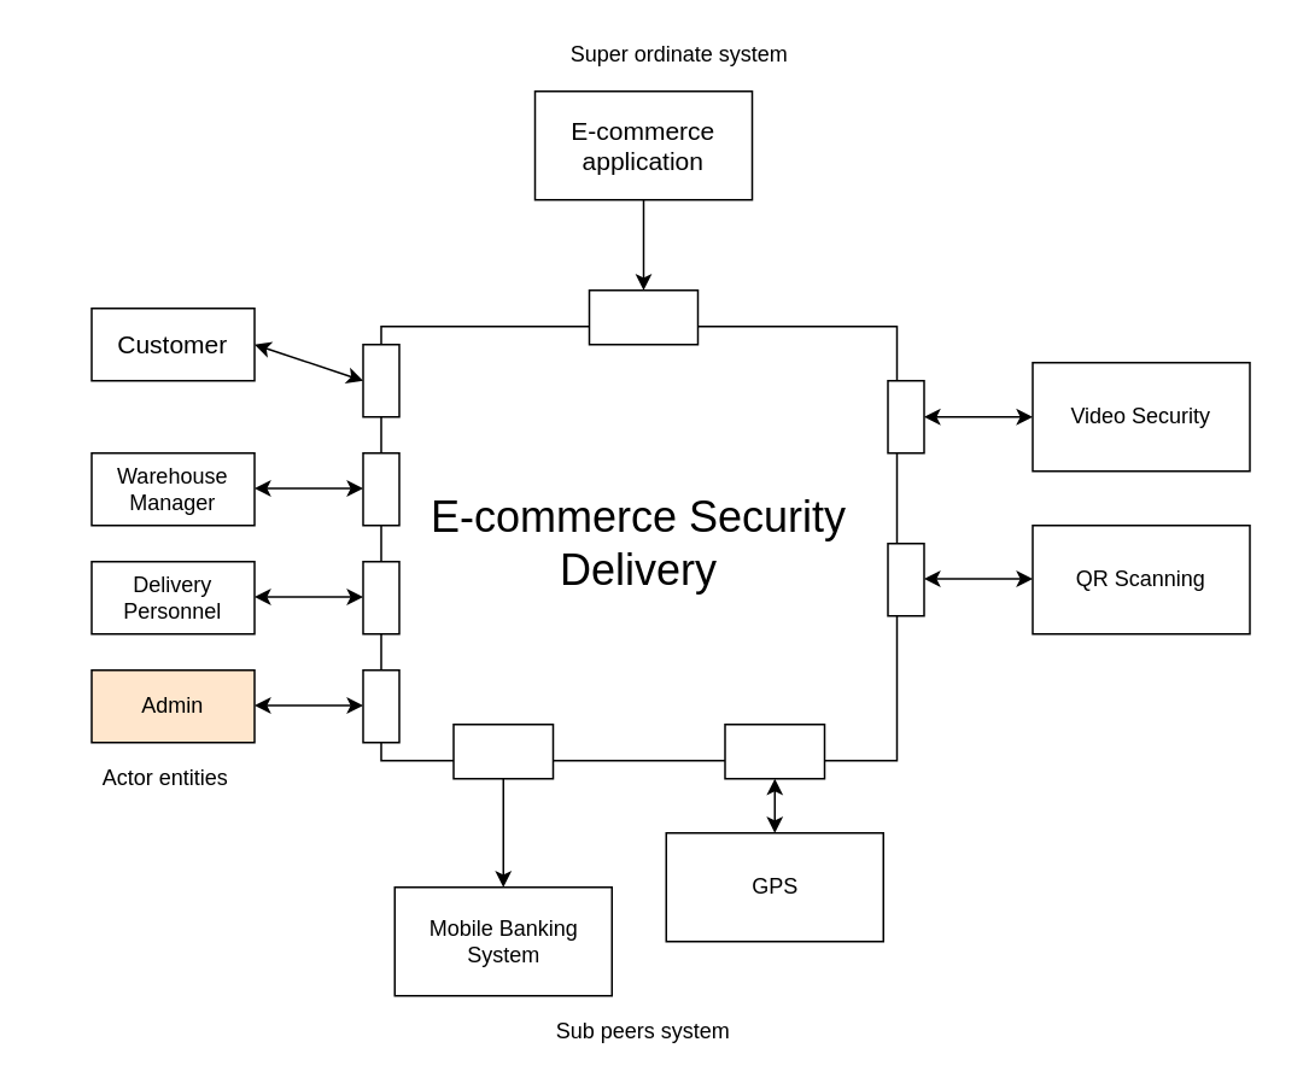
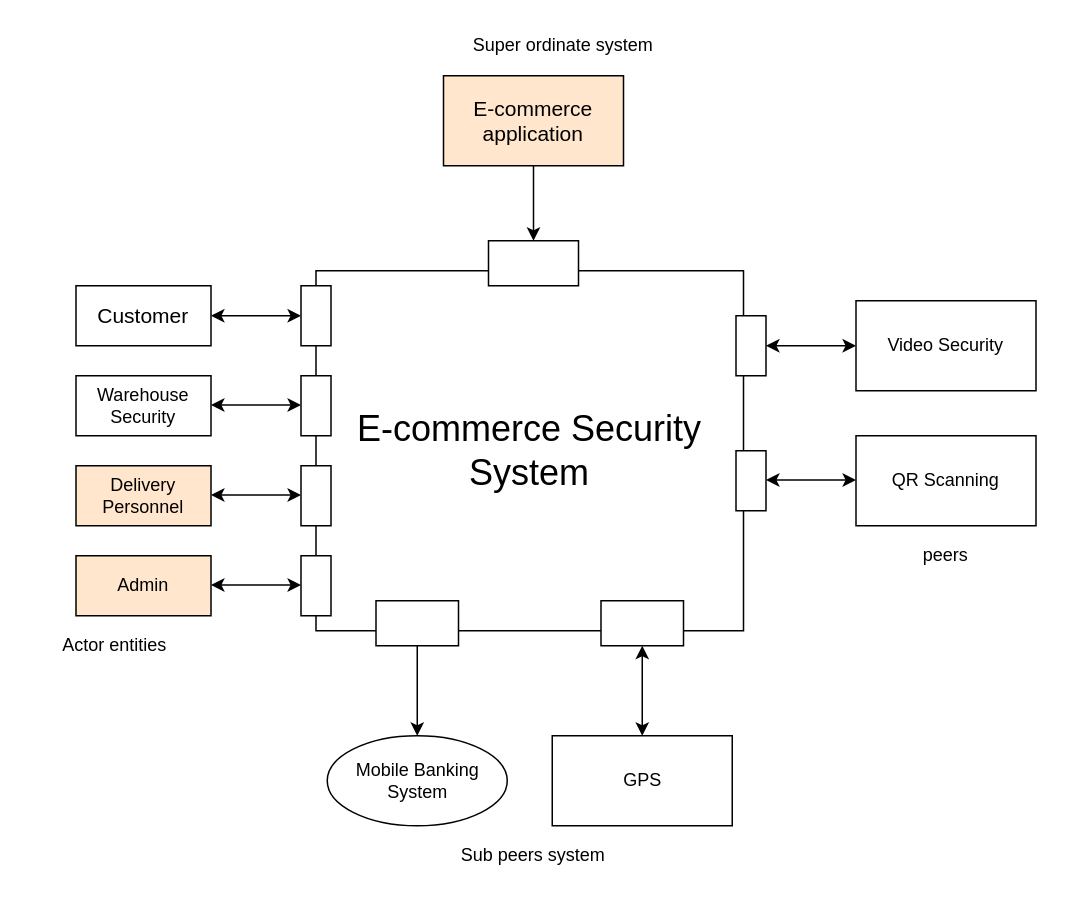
- <mxCell id="5" value="&lt;font style=&quot;font-size: 14px&quot;&gt;E-commerce application&lt;br&gt;&lt;/font&gt;" style="rounded=0;whiteSpace=wrap;html=1;" vertex="1" parent="1"><mxGeometry x="295" y="50" width="120" height="60" as="geometry" /></mxCell>
+ <mxCell id="5" value="&lt;font style=&quot;font-size: 14px&quot;&gt;E-commerce application&lt;br&gt;&lt;/font&gt;" style="rounded=0;whiteSpace=wrap;html=1;fillColor=#ffe6cc;" vertex="1" parent="1"><mxGeometry x="295" y="50" width="120" height="60" as="geometry" /></mxCell>
- <mxCell id="9" value="&lt;font style=&quot;font-size: 14px&quot;&gt;Customer&lt;/font&gt;" style="rounded=0;whiteSpace=wrap;html=1;" vertex="1" parent="1"><mxGeometry x="50" y="170" width="90" height="40" as="geometry" /></mxCell>
+ <mxCell id="9" value="&lt;font style=&quot;font-size: 14px&quot;&gt;Customer&lt;/font&gt;" style="rounded=0;whiteSpace=wrap;html=1;" vertex="1" parent="1"><mxGeometry x="50" y="190" width="90" height="40" as="geometry" /></mxCell>
- <mxCell id="11" value="Warehouse Manager" style="rounded=0;whiteSpace=wrap;html=1;" vertex="1" parent="1"><mxGeometry x="50" y="250" width="90" height="40" as="geometry" /></mxCell>
+ <mxCell id="11" value="Warehouse Security" style="rounded=0;whiteSpace=wrap;html=1;" vertex="1" parent="1"><mxGeometry x="50" y="250" width="90" height="40" as="geometry" /></mxCell>
- <mxCell id="2" value="&lt;font style=&quot;font-size: 24px&quot;&gt;E-commerce Security Delivery&lt;/font&gt;" style="rounded=0;whiteSpace=wrap;html=1;" vertex="1" parent="1"><mxGeometry x="210" y="180" width="285" height="240" as="geometry" /></mxCell>
+ <mxCell id="2" value="&lt;font style=&quot;font-size: 24px&quot;&gt;E-commerce Security System&lt;/font&gt;" style="rounded=0;whiteSpace=wrap;html=1;" vertex="1" parent="1"><mxGeometry x="210" y="180" width="285" height="240" as="geometry" /></mxCell>
- <mxCell id="13" value="Delivery Personnel" style="rounded=0;whiteSpace=wrap;html=1;" vertex="1" parent="1"><mxGeometry x="50" y="310" width="90" height="40" as="geometry" /></mxCell>
+ <mxCell id="13" value="Delivery Personnel" style="rounded=0;whiteSpace=wrap;html=1;fillColor=#ffe6cc;" vertex="1" parent="1"><mxGeometry x="50" y="310" width="90" height="40" as="geometry" /></mxCell>
+ <mxCell id="29" value="peers" style="text;html=1;strokeColor=none;fillColor=none;align=center;verticalAlign=middle;whiteSpace=wrap;rounded=0;" vertex="1" parent="1"><mxGeometry x="559" y="360" width="142" height="20" as="geometry" /></mxCell>
- <mxCell id="30" value="Actor entities" style="text;html=1;strokeColor=none;fillColor=none;align=center;verticalAlign=middle;whiteSpace=wrap;rounded=0;" vertex="1" parent="1"><mxGeometry x="20" y="420" width="142" height="20" as="geometry" /></mxCell>
+ <mxCell id="30" value="Actor entities" style="text;html=1;strokeColor=none;fillColor=none;align=center;verticalAlign=middle;whiteSpace=wrap;rounded=0;" vertex="1" parent="1"><mxGeometry x="5" y="420" width="142" height="20" as="geometry" /></mxCell>
- <mxCell id="23" value="GPS" style="rounded=0;whiteSpace=wrap;html=1;" vertex="1" parent="1"><mxGeometry x="367.5" y="460" width="120" height="60" as="geometry" /></mxCell>
+ <mxCell id="23" value="GPS" style="rounded=0;whiteSpace=wrap;html=1;" vertex="1" parent="1"><mxGeometry x="367.5" y="490" width="120" height="60" as="geometry" /></mxCell>
- <mxCell id="17" value="Mobile Banking System" style="rounded=0;whiteSpace=wrap;html=1;" vertex="1" parent="1"><mxGeometry x="217.5" y="490" width="120" height="60" as="geometry" /></mxCell>
+ <mxCell id="17" value="Mobile Banking System" style="ellipse;whiteSpace=wrap;html=1;" vertex="1" parent="1"><mxGeometry x="217.5" y="490" width="120" height="60" as="geometry" /></mxCell>
